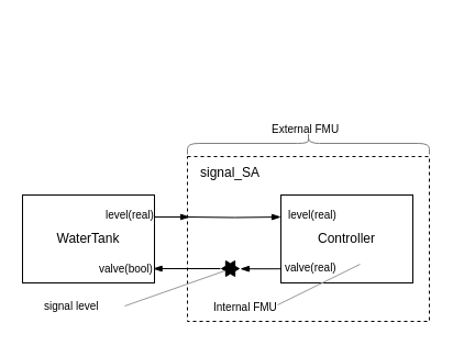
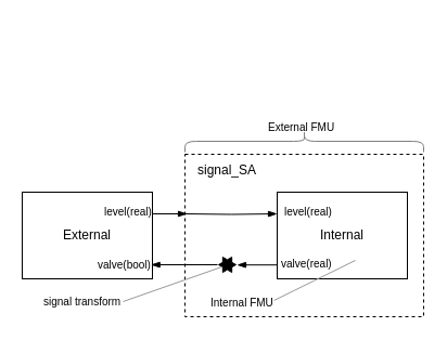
- <mxCell id="4" value="WaterTank" style="rounded=0;whiteSpace=wrap;html=1;" parent="1" vertex="1"><mxGeometry x="20" y="177" width="120" height="80" as="geometry" /></mxCell>
+ <mxCell id="4" value="External" style="rounded=0;whiteSpace=wrap;html=1;" parent="1" vertex="1"><mxGeometry x="20" y="177" width="120" height="80" as="geometry" /></mxCell>
- <mxCell id="6" value="Controller" style="rounded=0;whiteSpace=wrap;html=1;" parent="1" vertex="1"><mxGeometry x="255" y="177" width="120" height="80" as="geometry" /></mxCell>
+ <mxCell id="6" value="Internal" style="rounded=0;whiteSpace=wrap;html=1;" parent="1" vertex="1"><mxGeometry x="255" y="177" width="120" height="80" as="geometry" /></mxCell>
- <mxCell id="20" value="signal level" style="text;html=1;resizable=0;points=[];autosize=1;align=left;verticalAlign=top;spacingTop=-4;fontSize=10;" parent="1" vertex="1"><mxGeometry x="38" y="270" width="90" height="10" as="geometry" /></mxCell>
+ <mxCell id="20" value="signal transform" style="text;html=1;resizable=0;points=[];autosize=1;align=left;verticalAlign=top;spacingTop=-4;fontSize=10;" parent="1" vertex="1"><mxGeometry x="38" y="270" width="90" height="10" as="geometry" /></mxCell>
